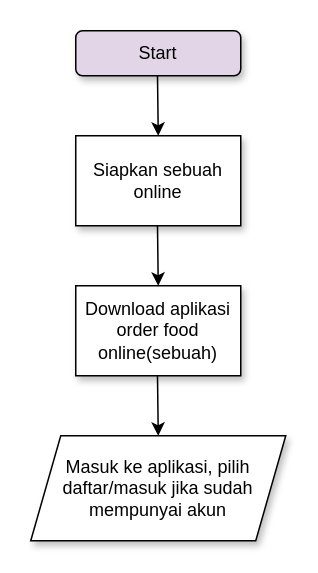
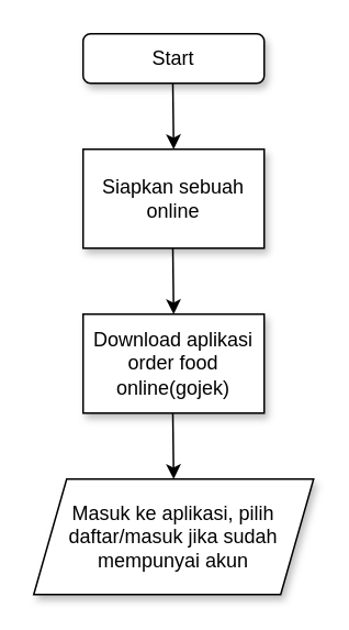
- <mxCell id="2" value="Start" style="rounded=1;whiteSpace=wrap;html=1;shadow=1;fillColor=#e1d5e7;" vertex="1" parent="1"><mxGeometry x="50" y="20" width="110" height="30" as="geometry" /></mxCell>
+ <mxCell id="2" value="Start" style="rounded=1;whiteSpace=wrap;html=1;shadow=1;" vertex="1" parent="1"><mxGeometry x="50" y="20" width="110" height="30" as="geometry" /></mxCell>
- <mxCell id="4" value="Download aplikasi order food online(sebuah)" style="rounded=0;whiteSpace=wrap;html=1;shadow=1;" vertex="1" parent="1"><mxGeometry x="50" y="190" width="110" height="60" as="geometry" /></mxCell>
+ <mxCell id="4" value="Download aplikasi order food online(gojek)" style="rounded=0;whiteSpace=wrap;html=1;shadow=1;" vertex="1" parent="1"><mxGeometry x="50" y="190" width="110" height="60" as="geometry" /></mxCell>
